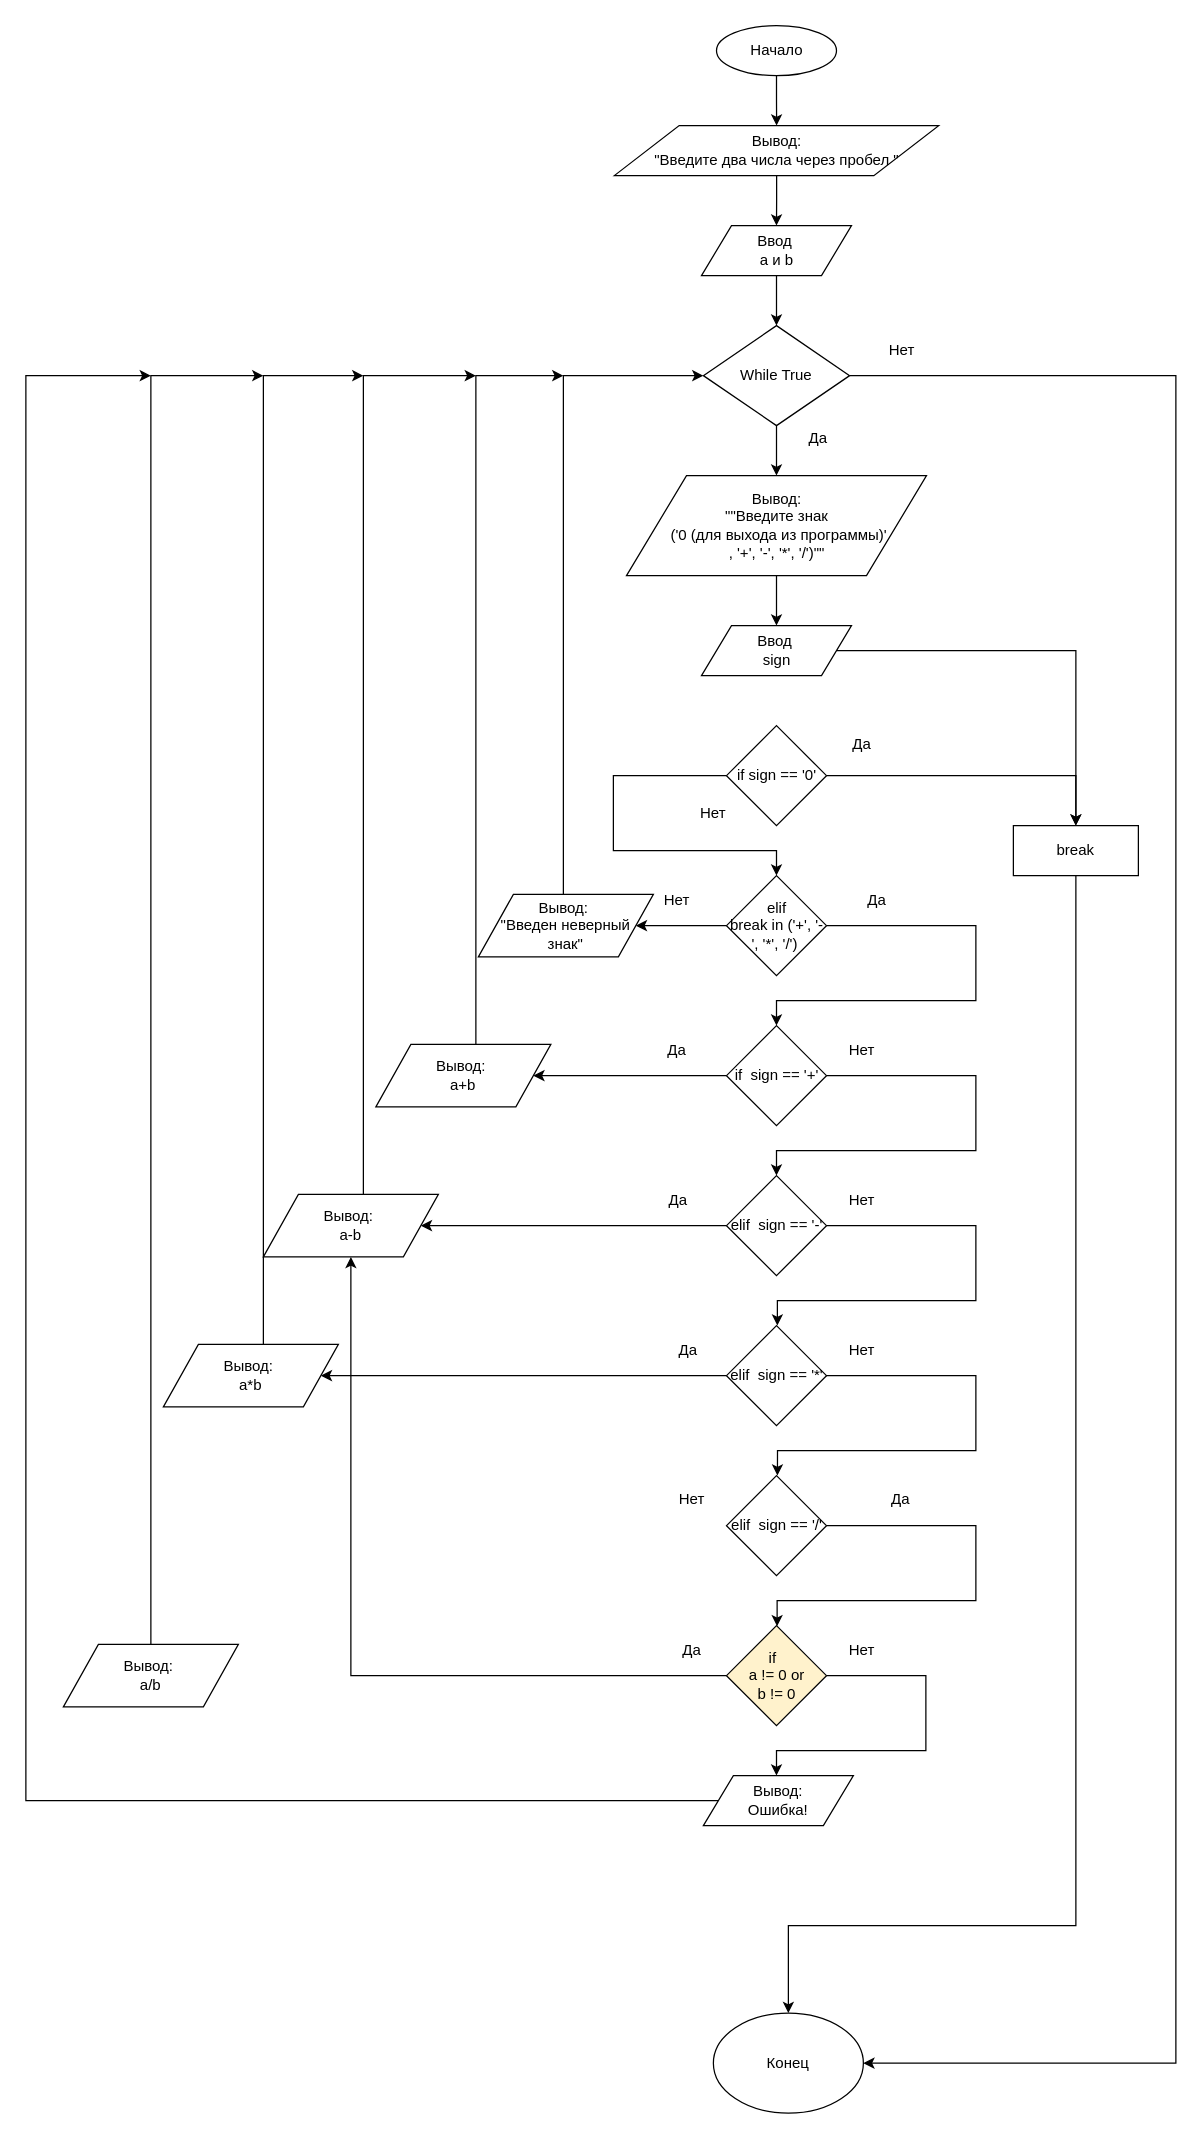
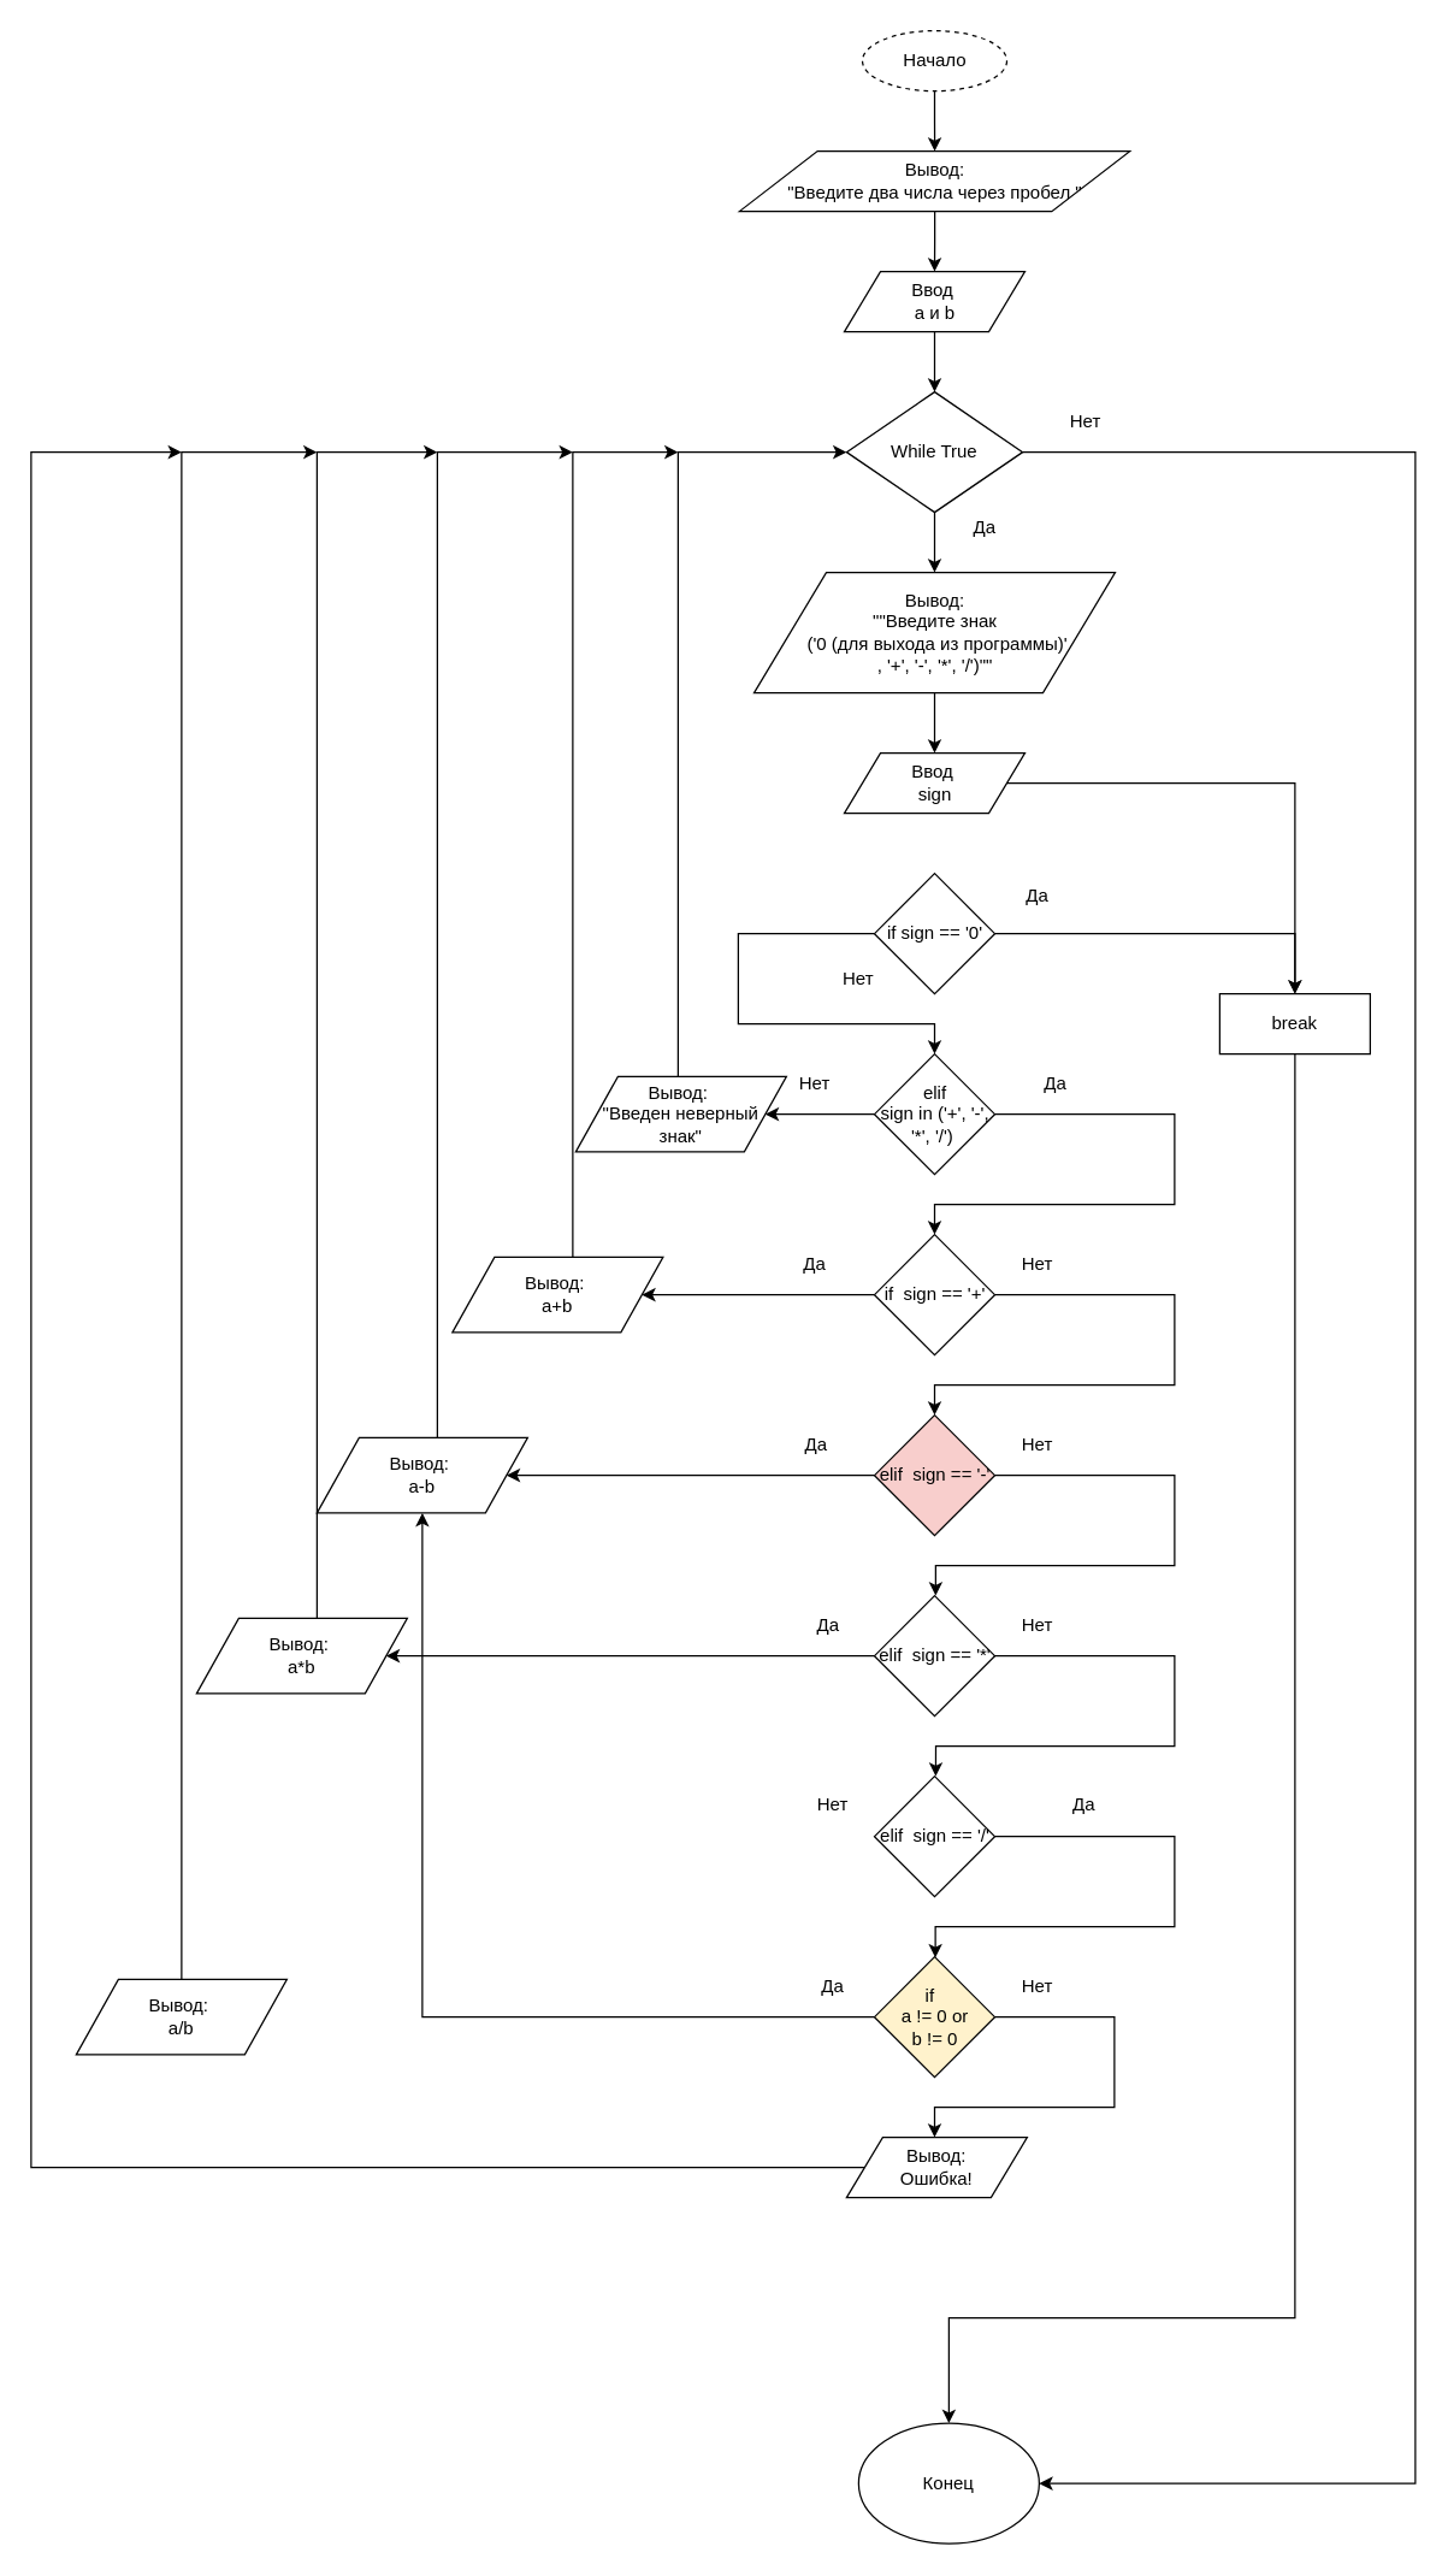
- <mxCell id="3" value="Начало" style="ellipse;whiteSpace=wrap;html=1;" vertex="1" parent="1"><mxGeometry x="572.5" width="96" height="40" as="geometry" y="20" /></mxCell>
+ <mxCell id="3" value="Начало" style="ellipse;whiteSpace=wrap;html=1;dashed=1;" vertex="1" parent="1"><mxGeometry x="572.5" width="96" height="40" as="geometry" y="20" /></mxCell>
- <mxCell id="22" value="elif &lt;br&gt;break in&amp;nbsp;('+', '-', '*', '/')&amp;nbsp;" style="rhombus;whiteSpace=wrap;html=1;" vertex="1" parent="1"><mxGeometry x="580.5" y="700" width="80" height="80" as="geometry" /></mxCell>
+ <mxCell id="22" value="elif &lt;br&gt;sign in&amp;nbsp;('+', '-', '*', '/')&amp;nbsp;" style="rhombus;whiteSpace=wrap;html=1;" vertex="1" parent="1"><mxGeometry x="580.5" y="700" width="80" height="80" as="geometry" /></mxCell>
- <mxCell id="31" value="elif&amp;nbsp; sign == '-'" style="rhombus;whiteSpace=wrap;html=1;" vertex="1" parent="1"><mxGeometry x="580.5" y="940" width="80" height="80" as="geometry" /></mxCell>
+ <mxCell id="31" value="elif&amp;nbsp; sign == '-'" style="rhombus;whiteSpace=wrap;html=1;fillColor=#f8cecc;" vertex="1" parent="1"><mxGeometry x="580.5" y="940" width="80" height="80" as="geometry" /></mxCell>
